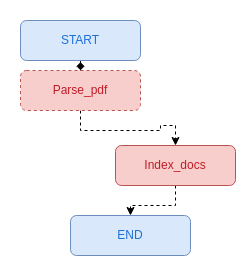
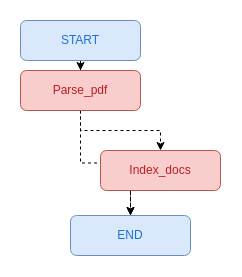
- <mxCell id="2" style="edgeStyle=orthogonalEdgeStyle;rounded=0;orthogonalLoop=1;jettySize=auto;html=1;entryX=0.5;entryY=0;entryDx=0;entryDy=0;endArrow=diamond;" edge="1" parent="1" source="3" target="6"><mxGeometry relative="1" as="geometry" /></mxCell>
+ <mxCell id="2" style="edgeStyle=orthogonalEdgeStyle;rounded=0;orthogonalLoop=1;jettySize=auto;html=1;entryX=0.5;entryY=0;entryDx=0;entryDy=0;" edge="1" parent="1" source="3" target="6"><mxGeometry relative="1" as="geometry" /></mxCell>
- <mxCell id="6" value="&lt;span style=&quot;color: light-dark(rgb(192, 28, 40), rgb(237, 237, 237));&quot;&gt;Parse_pdf&lt;/span&gt;" style="rounded=1;whiteSpace=wrap;html=1;fillColor=#f8cecc;strokeColor=#b85450;dashed=1;" vertex="1" parent="1"><mxGeometry x="20" y="70" width="120" height="40" as="geometry" /></mxCell>
+ <mxCell id="6" value="&lt;span style=&quot;color: light-dark(rgb(192, 28, 40), rgb(237, 237, 237));&quot;&gt;Parse_pdf&lt;/span&gt;" style="rounded=1;whiteSpace=wrap;html=1;fillColor=#f8cecc;strokeColor=#b85450;" vertex="1" parent="1"><mxGeometry x="20" y="70" width="120" height="40" as="geometry" /></mxCell>
+ <mxCell id="5" style="edgeStyle=orthogonalEdgeStyle;rounded=0;orthogonalLoop=1;jettySize=auto;html=1;entryX=0.5;entryY=0;entryDx=0;entryDy=0;dashed=1;" edge="1" parent="1" source="6" target="7"><mxGeometry relative="1" as="geometry" /></mxCell>
- <mxCell id="9" value="&lt;span style=&quot;color: light-dark(rgb(192, 28, 40), rgb(237, 237, 237));&quot;&gt;Index_docs&lt;/span&gt;" style="rounded=1;whiteSpace=wrap;html=1;fillColor=#f8cecc;strokeColor=#b85450;" vertex="1" parent="1"><mxGeometry x="115" y="145" width="120" height="40" as="geometry" /></mxCell>
+ <mxCell id="9" value="&lt;span style=&quot;color: light-dark(rgb(192, 28, 40), rgb(237, 237, 237));&quot;&gt;Index_docs&lt;/span&gt;" style="rounded=1;whiteSpace=wrap;html=1;fillColor=#f8cecc;strokeColor=#b85450;" vertex="1" parent="1"><mxGeometry x="100" y="150" width="120" height="40" as="geometry" /></mxCell>
